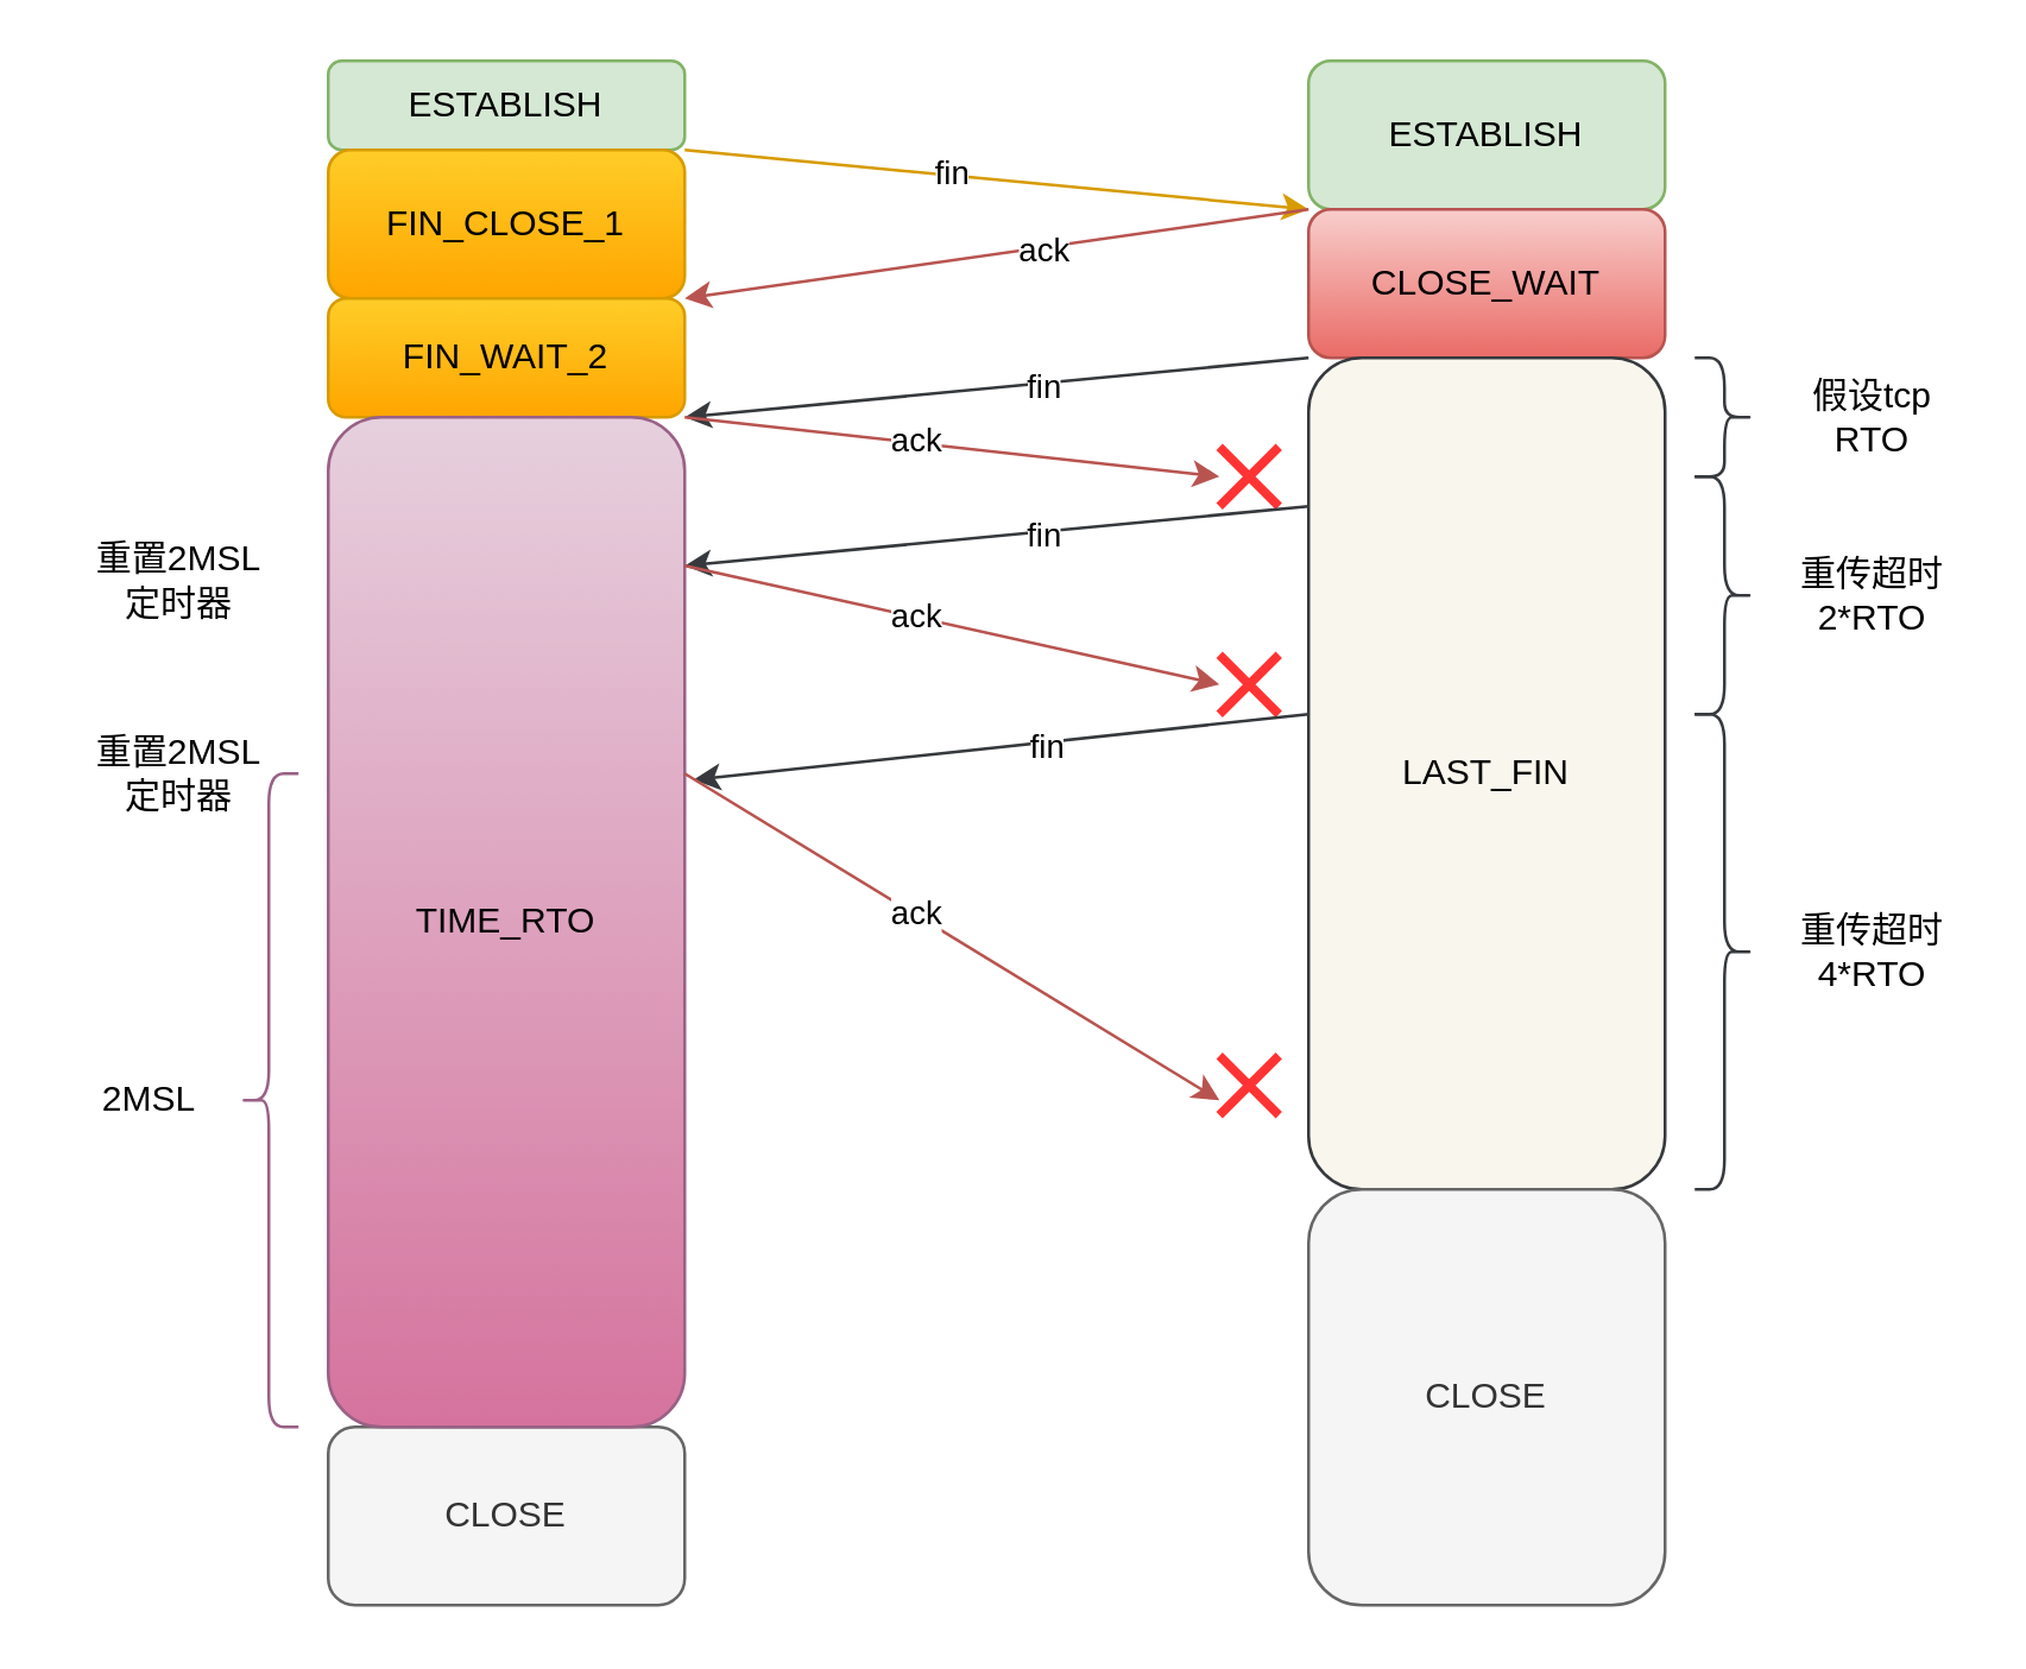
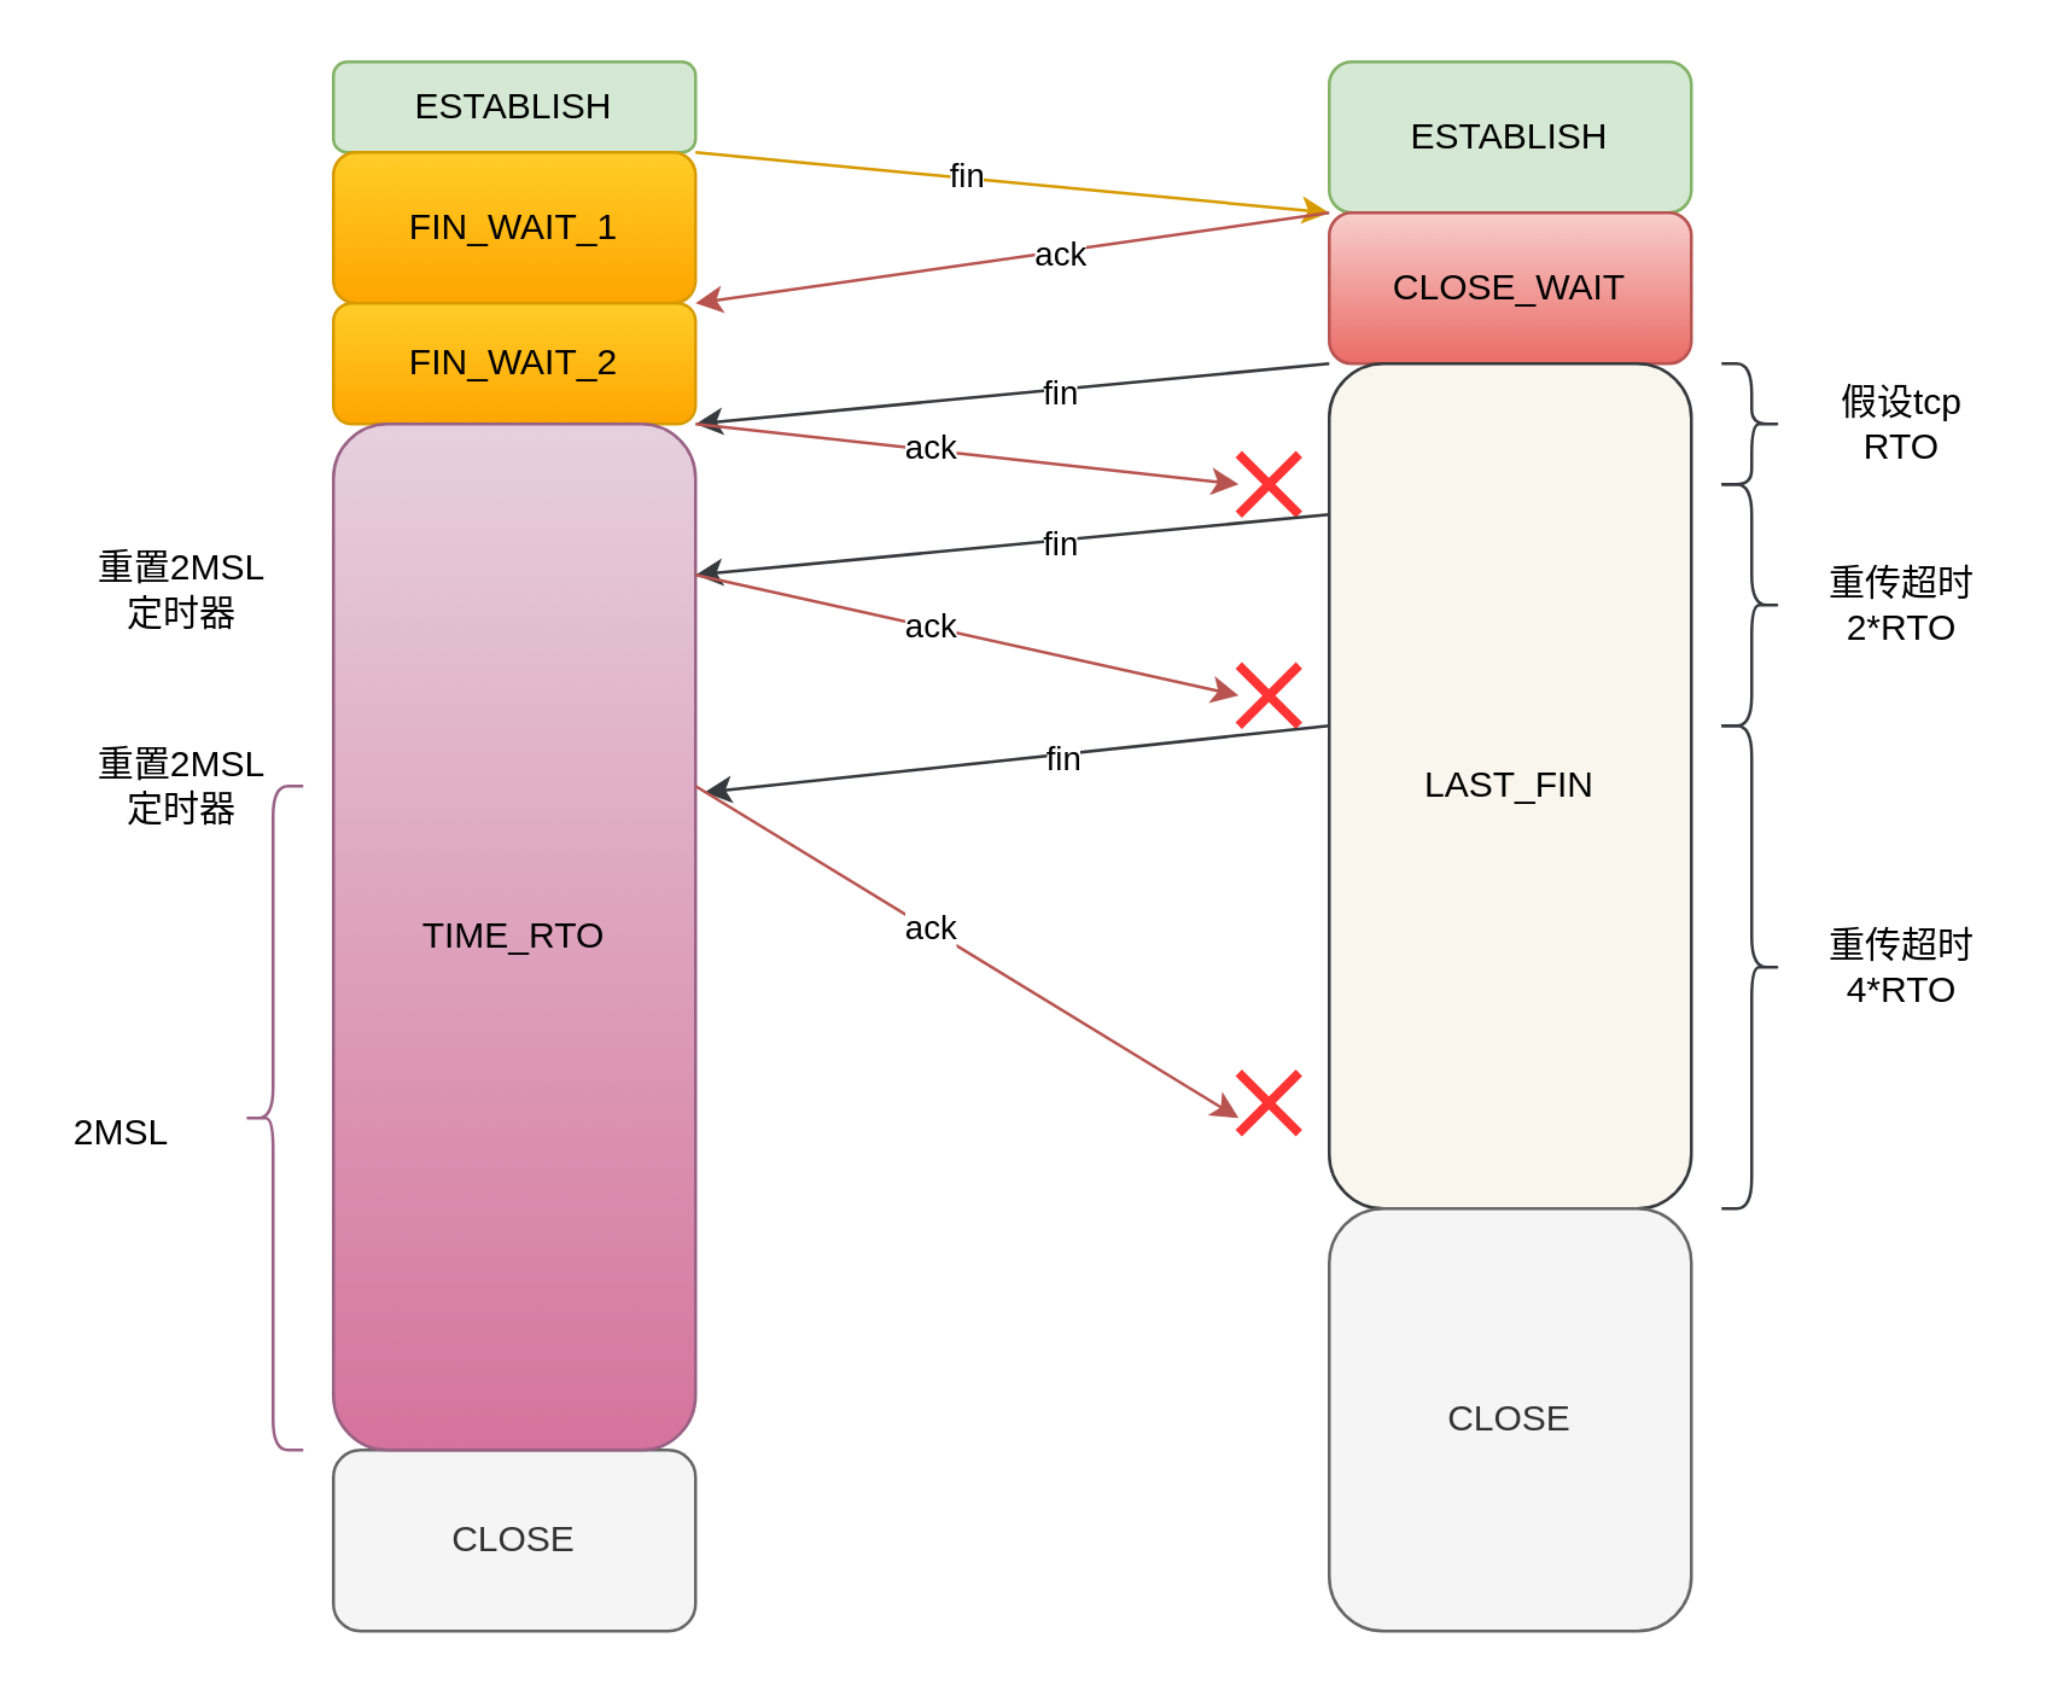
- <mxCell id="12" value="FIN_CLOSE_1" style="rounded=1;whiteSpace=wrap;html=1;fillColor=#ffcd28;strokeColor=#d79b00;gradientColor=#ffa500;" parent="1" vertex="1"><mxGeometry x="110" y="50" width="120" height="50" as="geometry" /></mxCell>
+ <mxCell id="12" value="FIN_WAIT_1" style="rounded=1;whiteSpace=wrap;html=1;fillColor=#ffcd28;strokeColor=#d79b00;gradientColor=#ffa500;" parent="1" vertex="1"><mxGeometry x="110" y="50" width="120" height="50" as="geometry" /></mxCell>
- <mxCell id="40" value="2MSL" style="text;html=1;strokeColor=none;fillColor=none;align=center;verticalAlign=middle;whiteSpace=wrap;rounded=0;" vertex="1" parent="1"><mxGeometry x="20" y="355" width="60" height="30" as="geometry" /></mxCell>
+ <mxCell id="40" value="2MSL" style="text;html=1;strokeColor=none;fillColor=none;align=center;verticalAlign=middle;whiteSpace=wrap;rounded=0;" vertex="1" parent="1"><mxGeometry x="10" y="360" width="60" height="30" as="geometry" /></mxCell>
